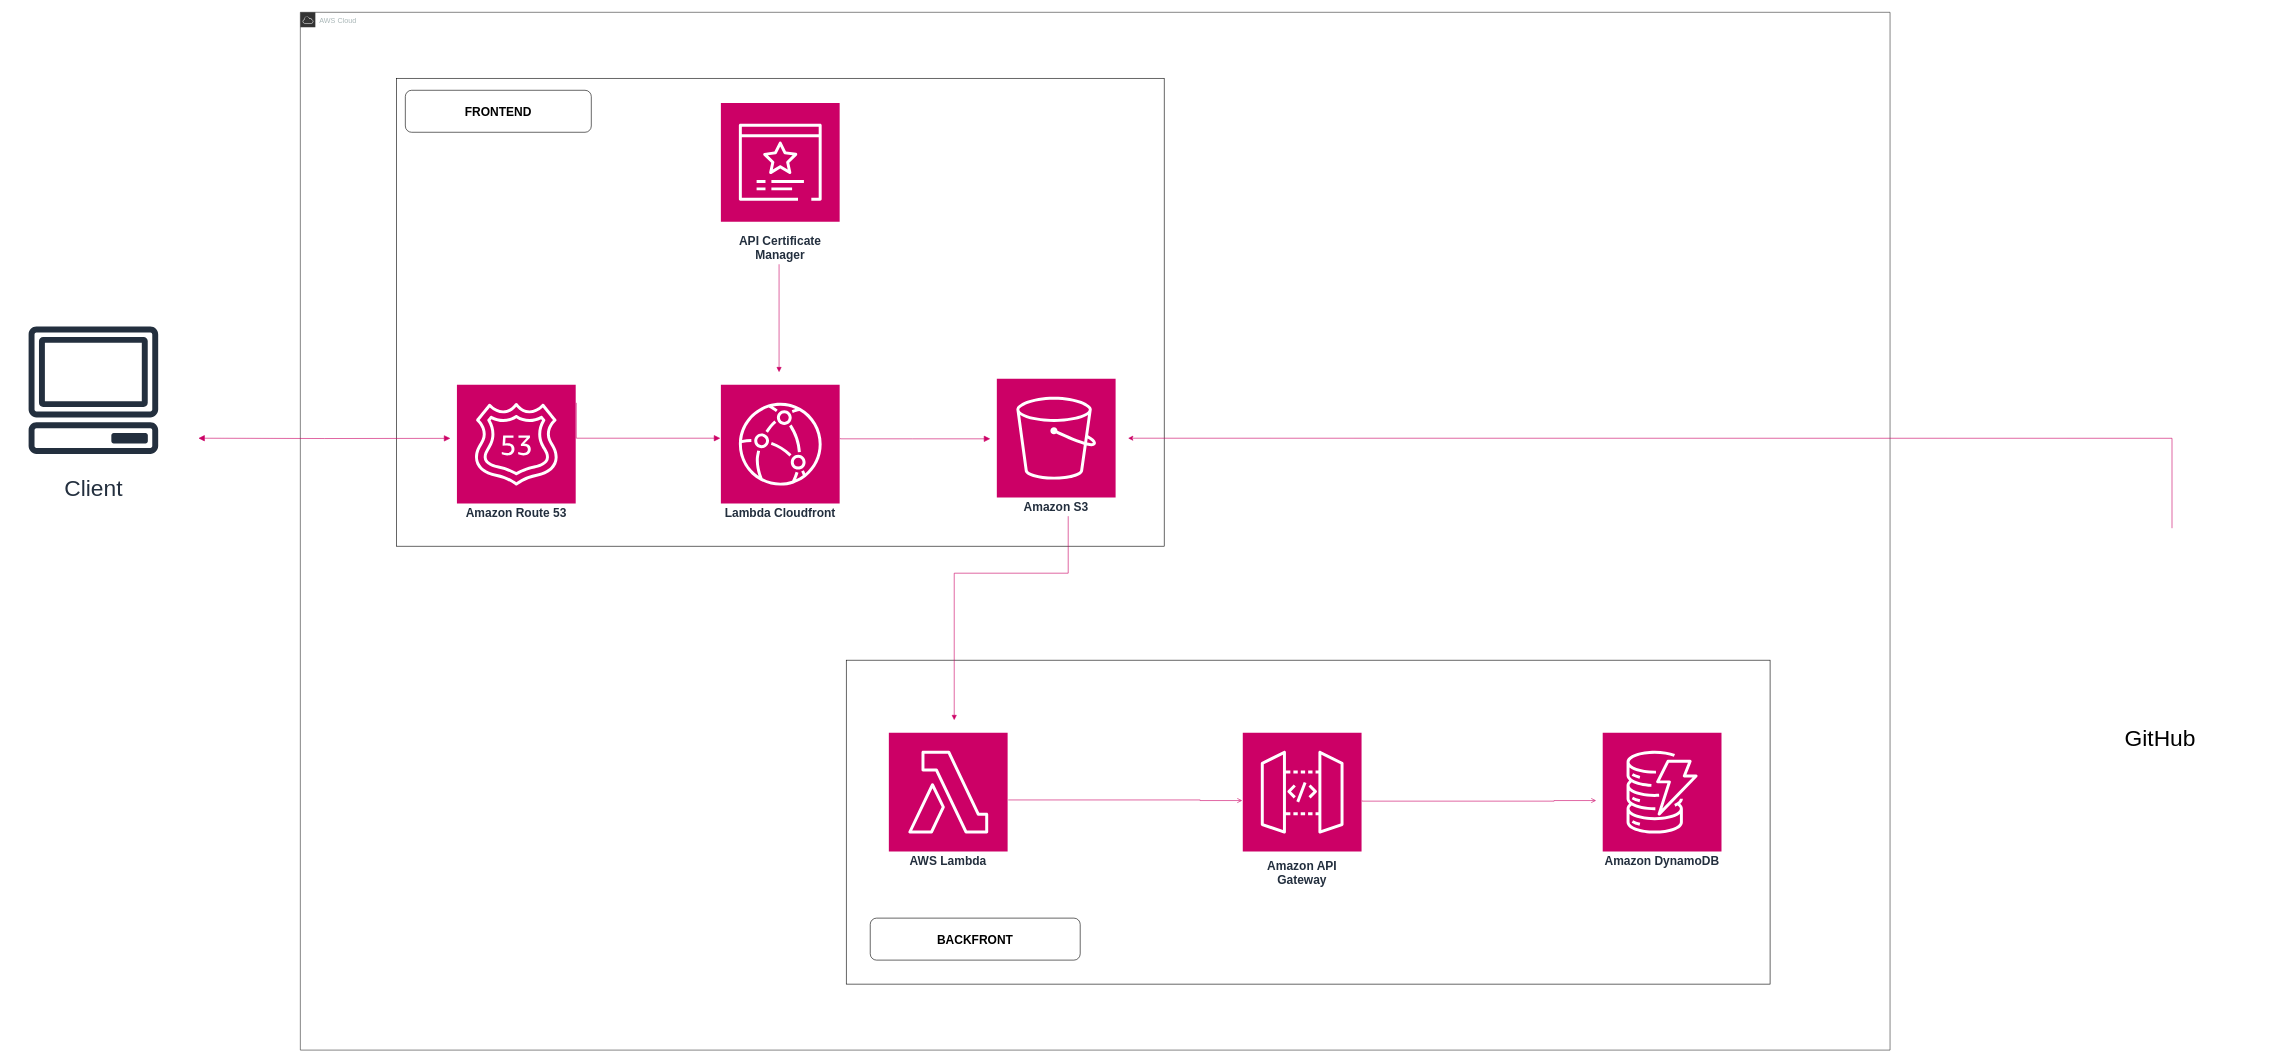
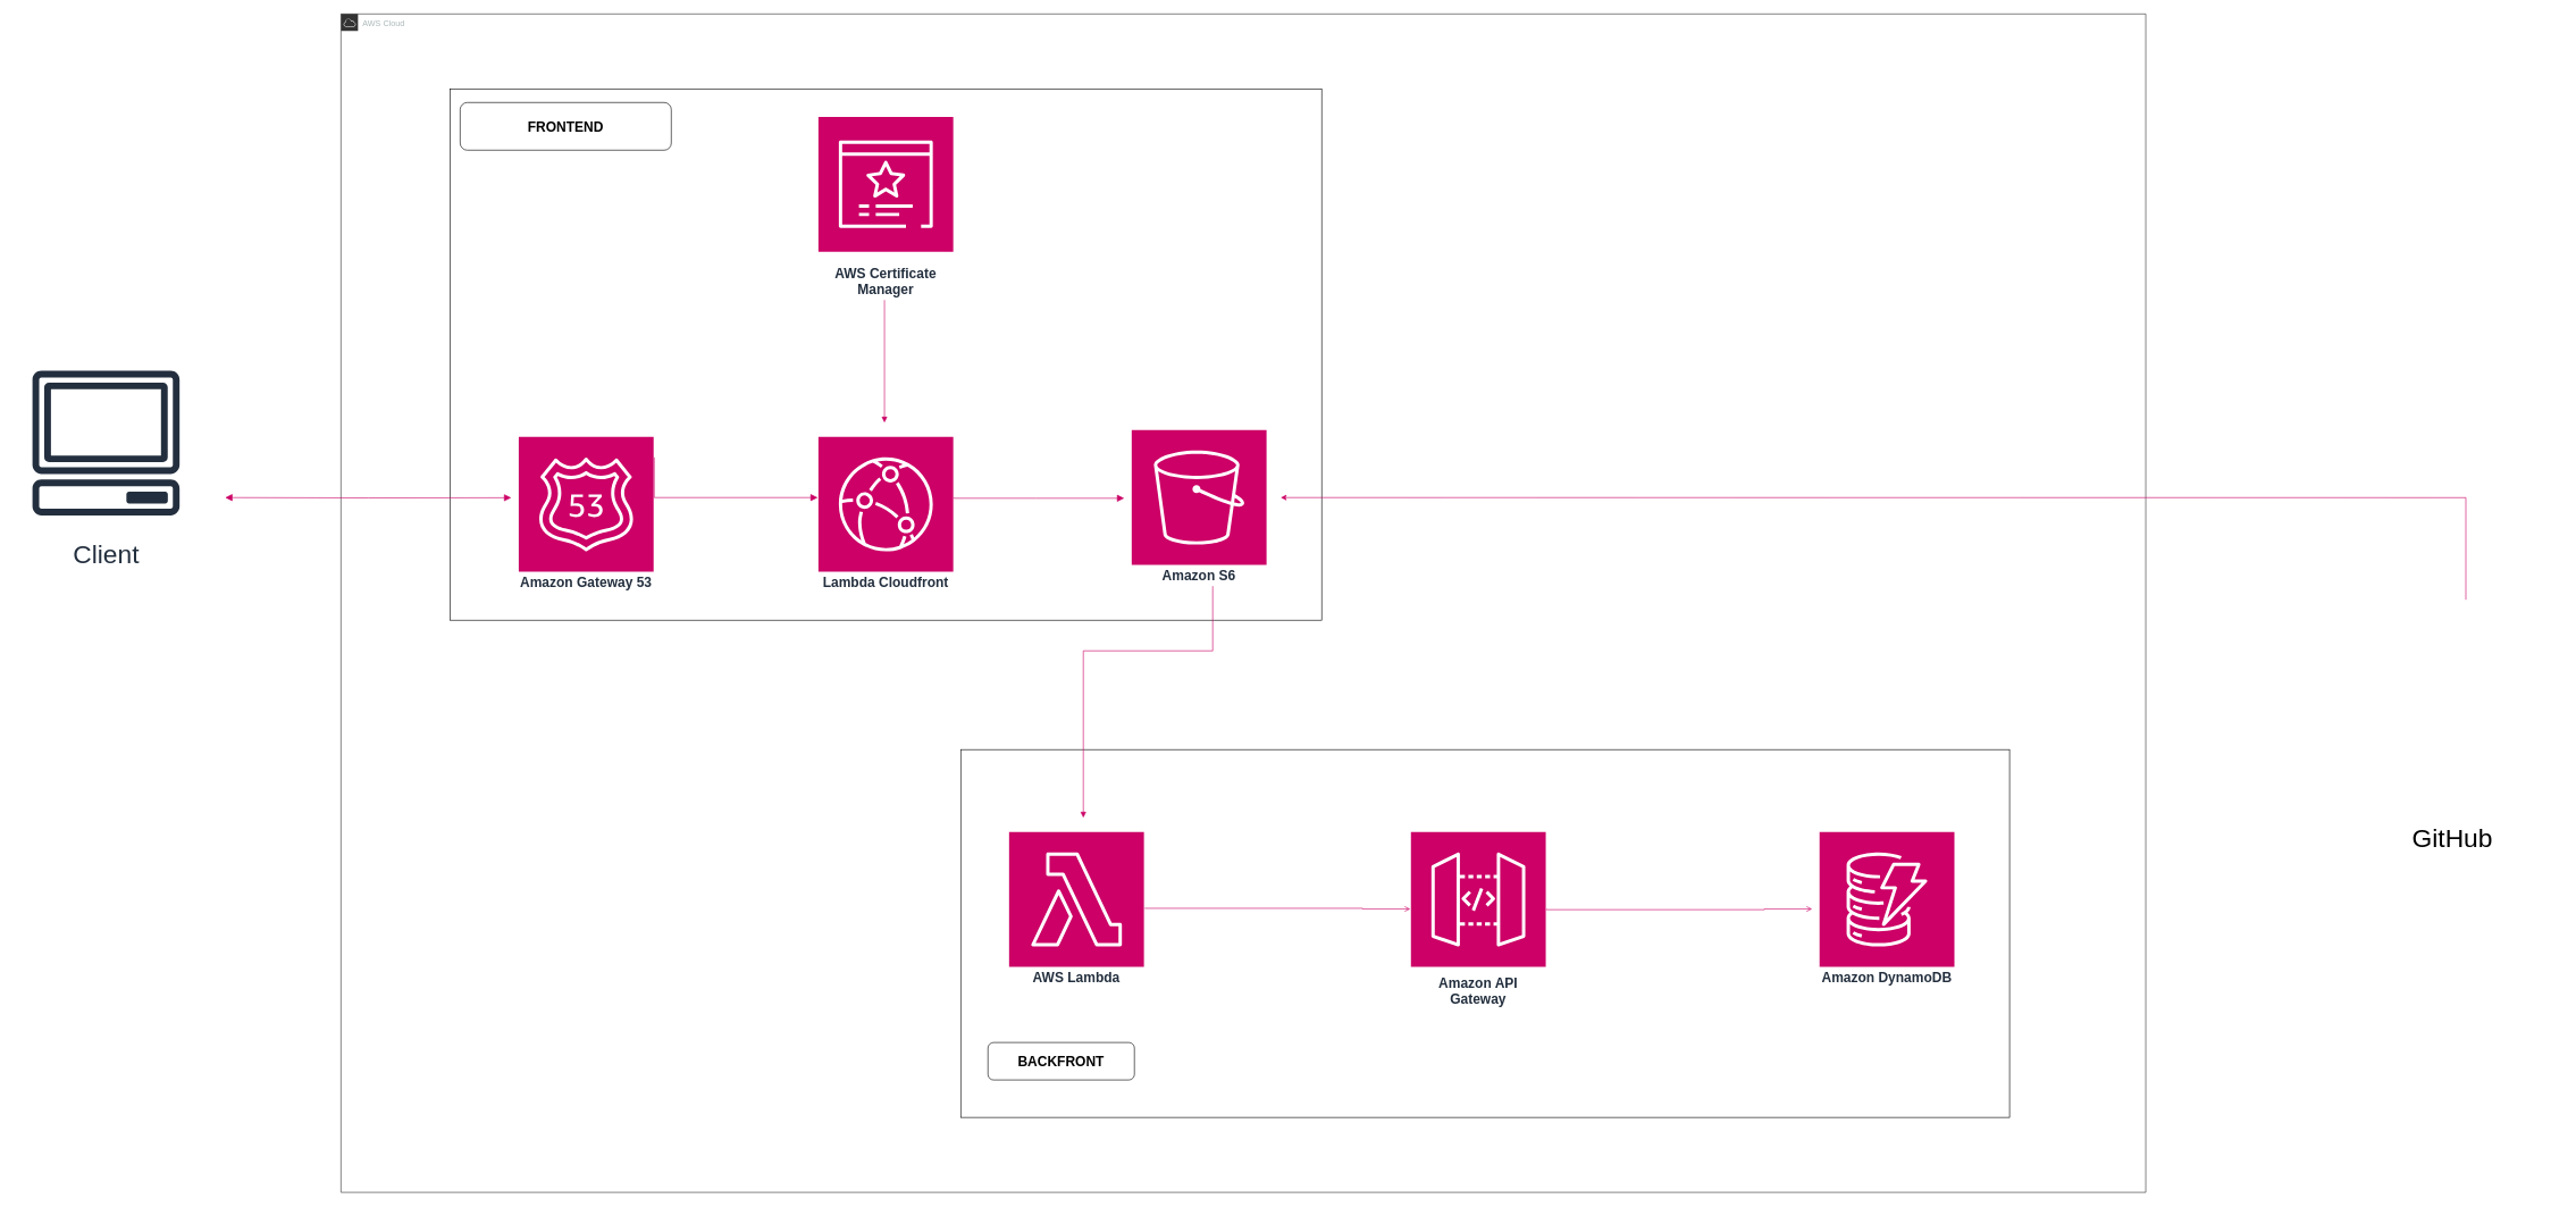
- <mxCell id="10" value="&lt;font style=&quot;font-size: 20px;&quot;&gt;API Certificate Manager&lt;/font&gt;" style="sketch=0;outlineConnect=0;fontColor=#232F3E;gradientColor=none;strokeColor=#ffffff;fillColor=#CC0066;dashed=0;verticalLabelPosition=middle;verticalAlign=bottom;align=center;html=1;whiteSpace=wrap;fontSize=10;fontStyle=1;spacing=3;shape=mxgraph.aws4.productIcon;prIcon=mxgraph.aws4.certificate_manager_3;" parent="1" vertex="1"><mxGeometry x="1200" y="170" width="200" height="270" as="geometry" /></mxCell>
+ <mxCell id="10" value="&lt;font style=&quot;font-size: 20px;&quot;&gt;AWS Certificate Manager&lt;/font&gt;" style="sketch=0;outlineConnect=0;fontColor=#232F3E;gradientColor=none;strokeColor=#ffffff;fillColor=#CC0066;dashed=0;verticalLabelPosition=middle;verticalAlign=bottom;align=center;html=1;whiteSpace=wrap;fontSize=10;fontStyle=1;spacing=3;shape=mxgraph.aws4.productIcon;prIcon=mxgraph.aws4.certificate_manager_3;" parent="1" vertex="1"><mxGeometry x="1200" y="170" width="200" height="270" as="geometry" /></mxCell>
- <mxCell id="8" value="&lt;font style=&quot;font-size: 20px;&quot;&gt;Amazon S3&lt;/font&gt;" style="sketch=0;outlineConnect=0;fontColor=#232F3E;gradientColor=none;strokeColor=#ffffff;fillColor=#CC0066;dashed=0;verticalLabelPosition=middle;verticalAlign=bottom;align=center;html=1;whiteSpace=wrap;fontSize=10;fontStyle=1;spacing=3;shape=mxgraph.aws4.productIcon;prIcon=mxgraph.aws4.s3;" parent="1" vertex="1"><mxGeometry x="1660" y="630" width="200" height="230" as="geometry" /></mxCell>
+ <mxCell id="8" value="&lt;font style=&quot;font-size: 20px;&quot;&gt;Amazon S6&lt;/font&gt;" style="sketch=0;outlineConnect=0;fontColor=#232F3E;gradientColor=none;strokeColor=#ffffff;fillColor=#CC0066;dashed=0;verticalLabelPosition=middle;verticalAlign=bottom;align=center;html=1;whiteSpace=wrap;fontSize=10;fontStyle=1;spacing=3;shape=mxgraph.aws4.productIcon;prIcon=mxgraph.aws4.s3;" parent="1" vertex="1"><mxGeometry x="1660" y="630" width="200" height="230" as="geometry" /></mxCell>
- <mxCell id="5" value="Amazon Route 53" style="sketch=0;outlineConnect=0;fontColor=#232F3E;gradientColor=none;strokeColor=#ffffff;fillColor=#CC0066;dashed=0;verticalLabelPosition=middle;verticalAlign=bottom;align=center;html=1;whiteSpace=wrap;fontSize=20;fontStyle=1;spacing=3;shape=mxgraph.aws4.productIcon;prIcon=mxgraph.aws4.route_53;" parent="1" vertex="1"><mxGeometry x="760" y="640" width="200" height="230" as="geometry" /></mxCell>
+ <mxCell id="5" value="Amazon Gateway 53" style="sketch=0;outlineConnect=0;fontColor=#232F3E;gradientColor=none;strokeColor=#ffffff;fillColor=#CC0066;dashed=0;verticalLabelPosition=middle;verticalAlign=bottom;align=center;html=1;whiteSpace=wrap;fontSize=20;fontStyle=1;spacing=3;shape=mxgraph.aws4.productIcon;prIcon=mxgraph.aws4.route_53;" parent="1" vertex="1"><mxGeometry x="760" y="640" width="200" height="230" as="geometry" /></mxCell>
- <mxCell id="14" value="&lt;font style=&quot;font-size: 20px;&quot;&gt;&lt;b&gt;BACKFRONT&lt;/b&gt;&lt;/font&gt;" style="rounded=1;whiteSpace=wrap;html=1;" parent="1" vertex="1"><mxGeometry x="1450" y="1530" width="350" height="70" as="geometry" /></mxCell>
+ <mxCell id="14" value="&lt;font style=&quot;font-size: 20px;&quot;&gt;&lt;b&gt;BACKFRONT&lt;/b&gt;&lt;/font&gt;" style="rounded=1;whiteSpace=wrap;html=1;" parent="1" vertex="1"><mxGeometry x="1450" y="1530" width="215" height="55" as="geometry" /></mxCell>
